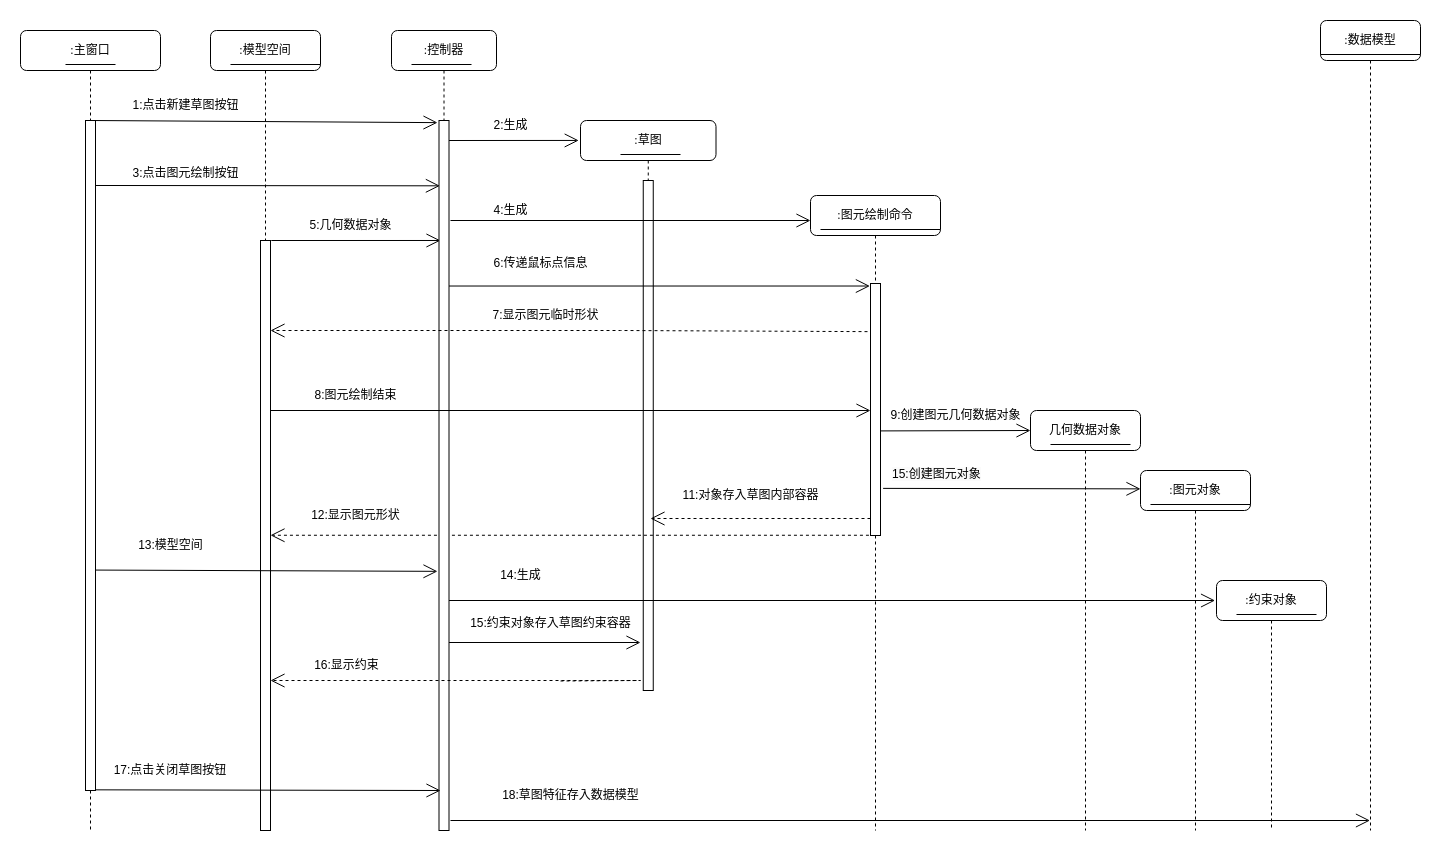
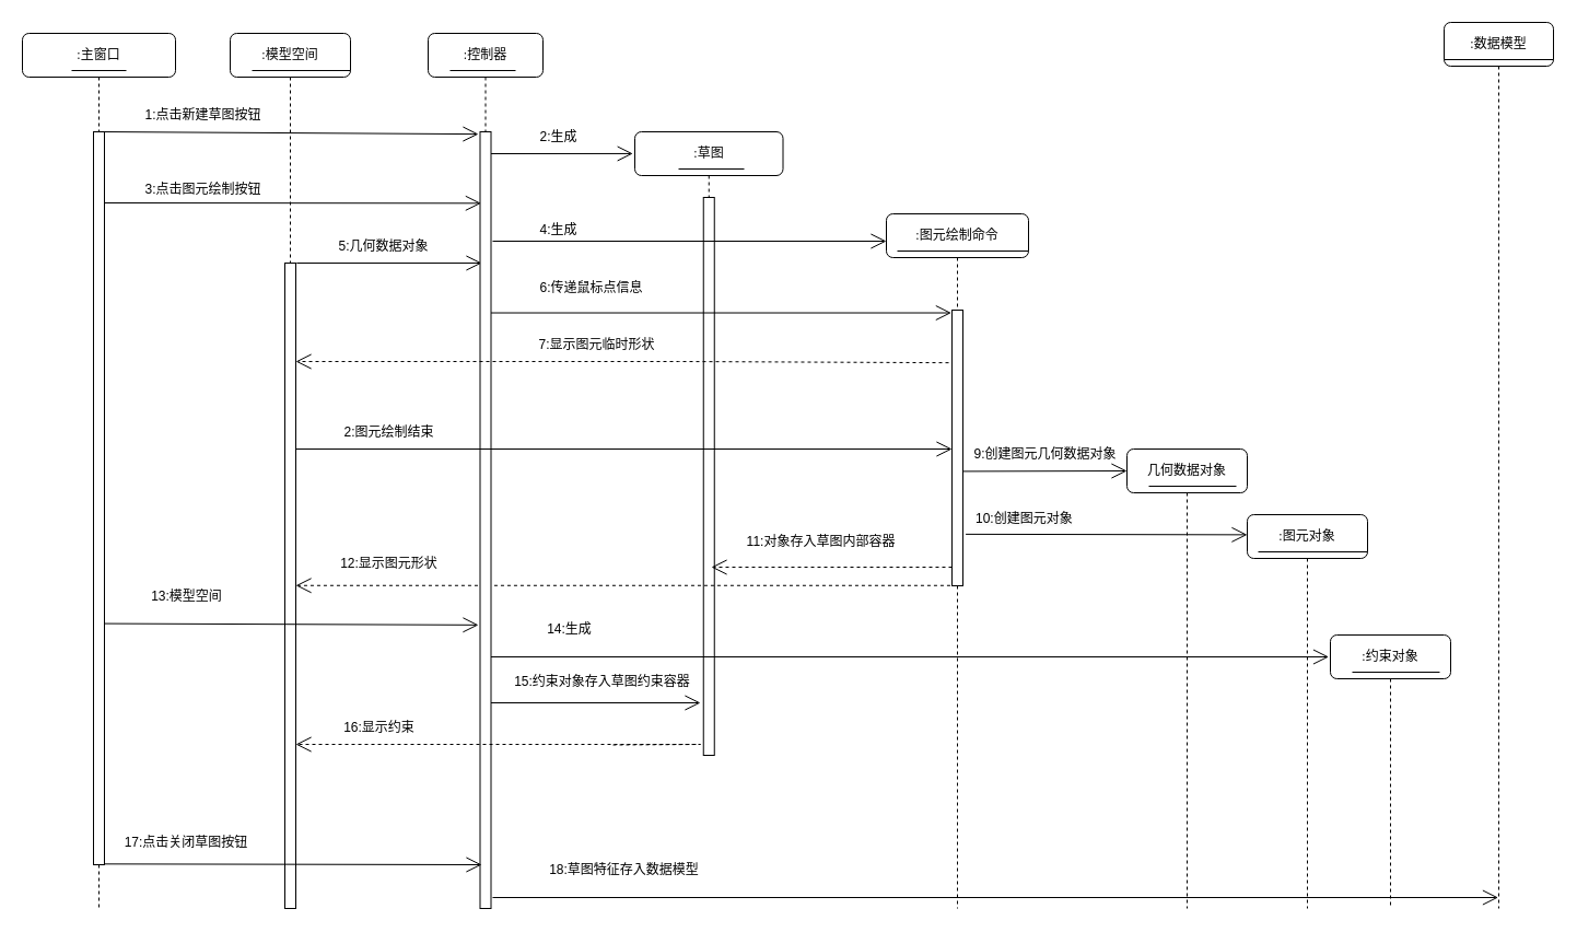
- <mxCell id="22" value="8:图元绘制结束" style="text;html=1;align=center;verticalAlign=middle;resizable=0;points=[];autosize=1;strokeColor=none;fillColor=none;" parent="1" vertex="1"><mxGeometry x="300" y="380" width="110" height="30" as="geometry" /></mxCell>
+ <mxCell id="22" value="2:图元绘制结束" style="text;html=1;align=center;verticalAlign=middle;resizable=0;points=[];autosize=1;strokeColor=none;fillColor=none;" parent="1" vertex="1"><mxGeometry x="300" y="380" width="110" height="30" as="geometry" /></mxCell>
- <mxCell id="57" value="&lt;span style=&quot;color: rgb(0, 0, 0); font-family: Helvetica; font-size: 12px; font-style: normal; font-variant-ligatures: normal; font-variant-caps: normal; font-weight: 400; letter-spacing: normal; orphans: 2; text-align: center; text-indent: 0px; text-transform: none; widows: 2; word-spacing: 0px; -webkit-text-stroke-width: 0px; background-color: rgb(251, 251, 251); text-decoration-thickness: initial; text-decoration-style: initial; text-decoration-color: initial; float: none; display: inline !important;&quot;&gt;15:创建图元对象&lt;/span&gt;" style="text;whiteSpace=wrap;html=1;" parent="1" vertex="1"><mxGeometry x="890" y="460" width="160" height="40" as="geometry" /></mxCell>
+ <mxCell id="57" value="&lt;span style=&quot;color: rgb(0, 0, 0); font-family: Helvetica; font-size: 12px; font-style: normal; font-variant-ligatures: normal; font-variant-caps: normal; font-weight: 400; letter-spacing: normal; orphans: 2; text-align: center; text-indent: 0px; text-transform: none; widows: 2; word-spacing: 0px; -webkit-text-stroke-width: 0px; background-color: rgb(251, 251, 251); text-decoration-thickness: initial; text-decoration-style: initial; text-decoration-color: initial; float: none; display: inline !important;&quot;&gt;10:创建图元对象&lt;/span&gt;" style="text;whiteSpace=wrap;html=1;" parent="1" vertex="1"><mxGeometry x="890" y="460" width="160" height="40" as="geometry" /></mxCell>
